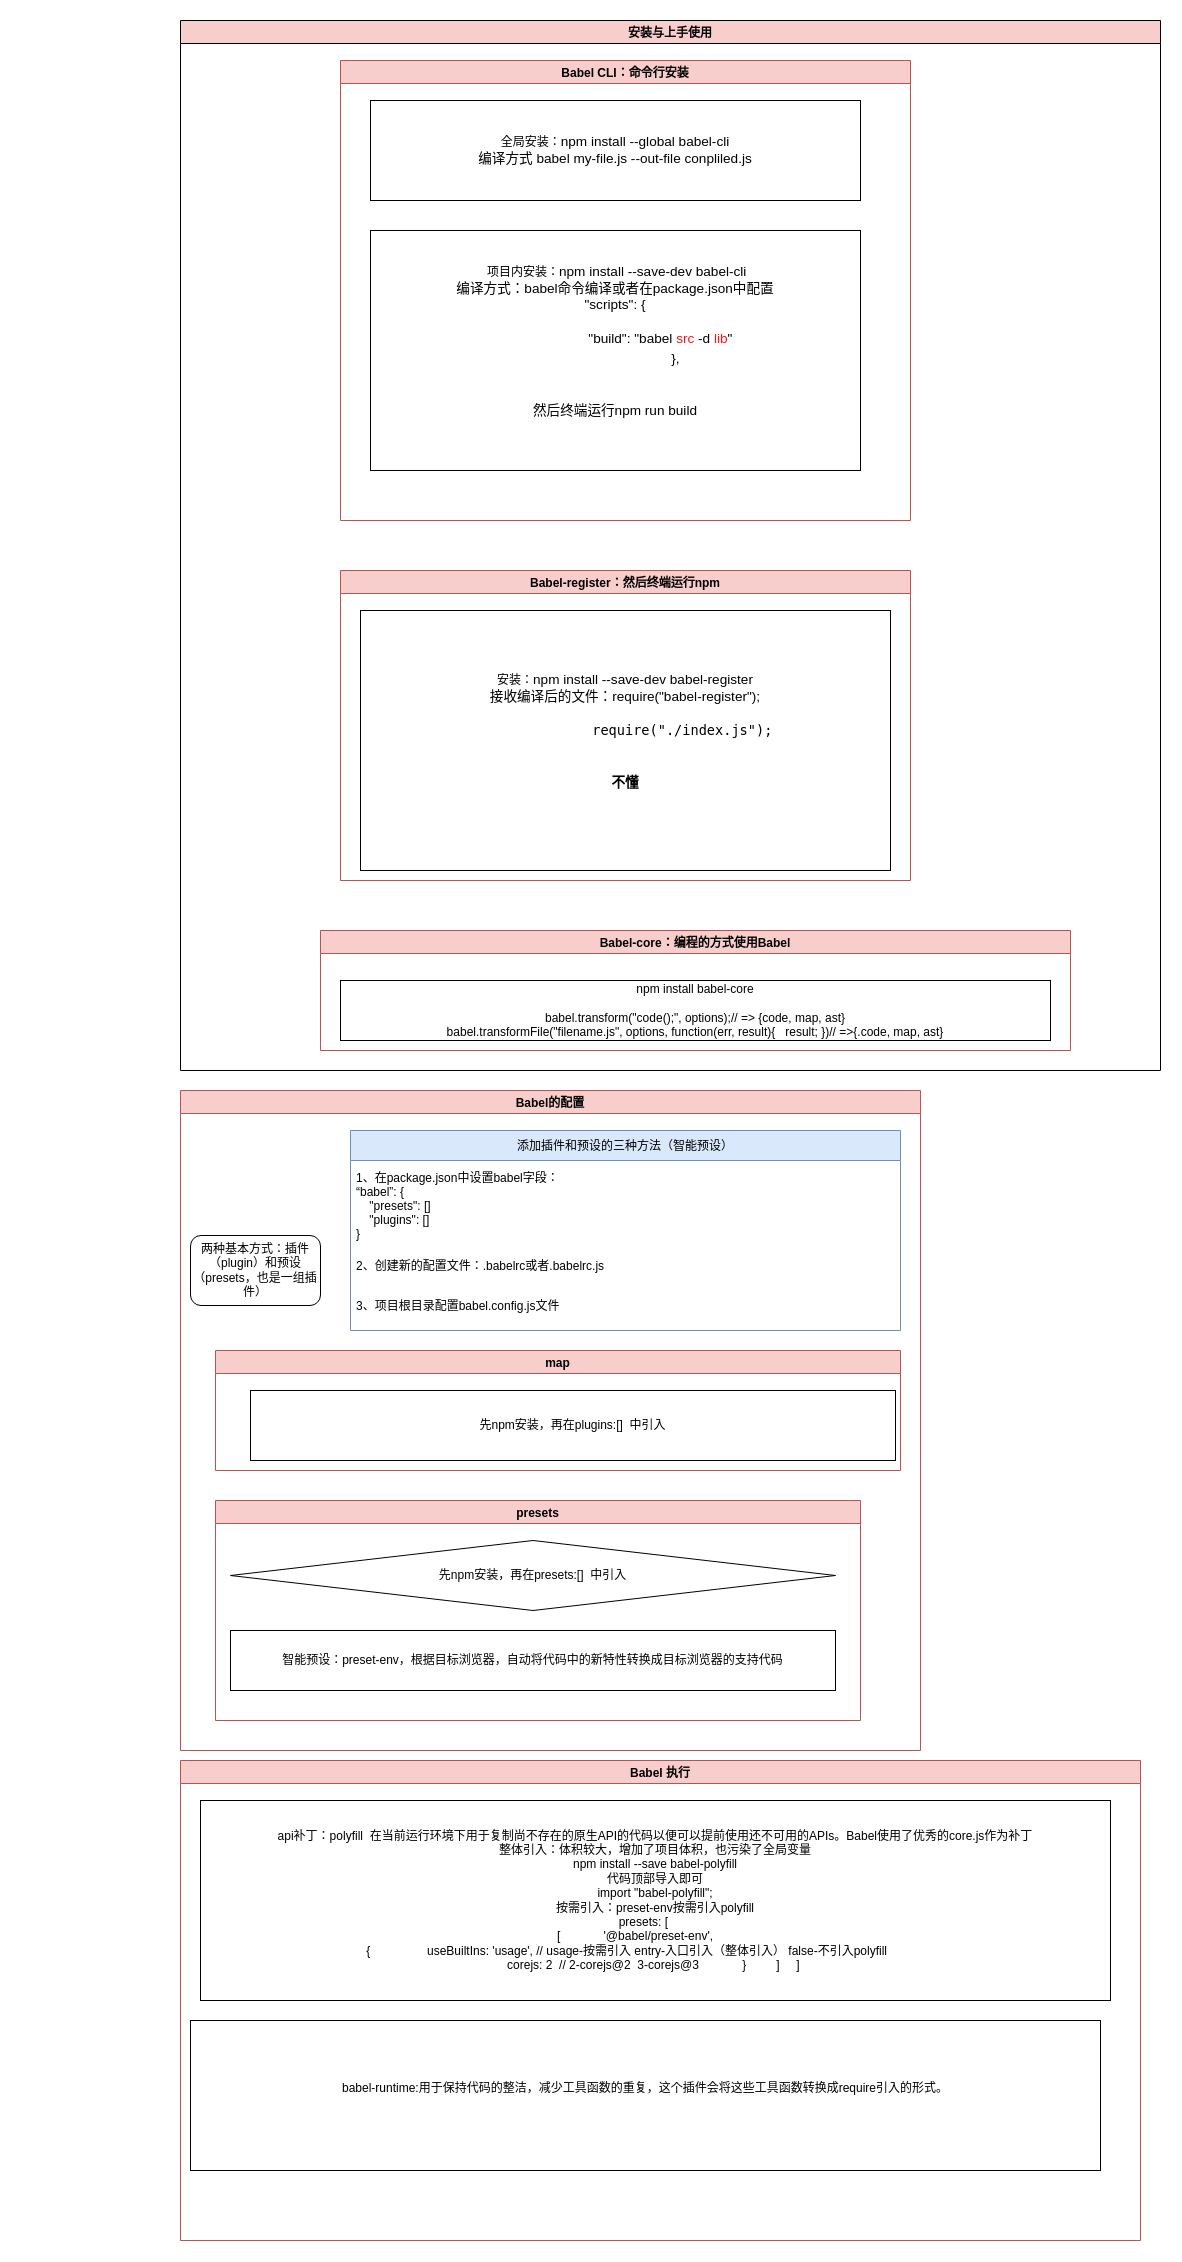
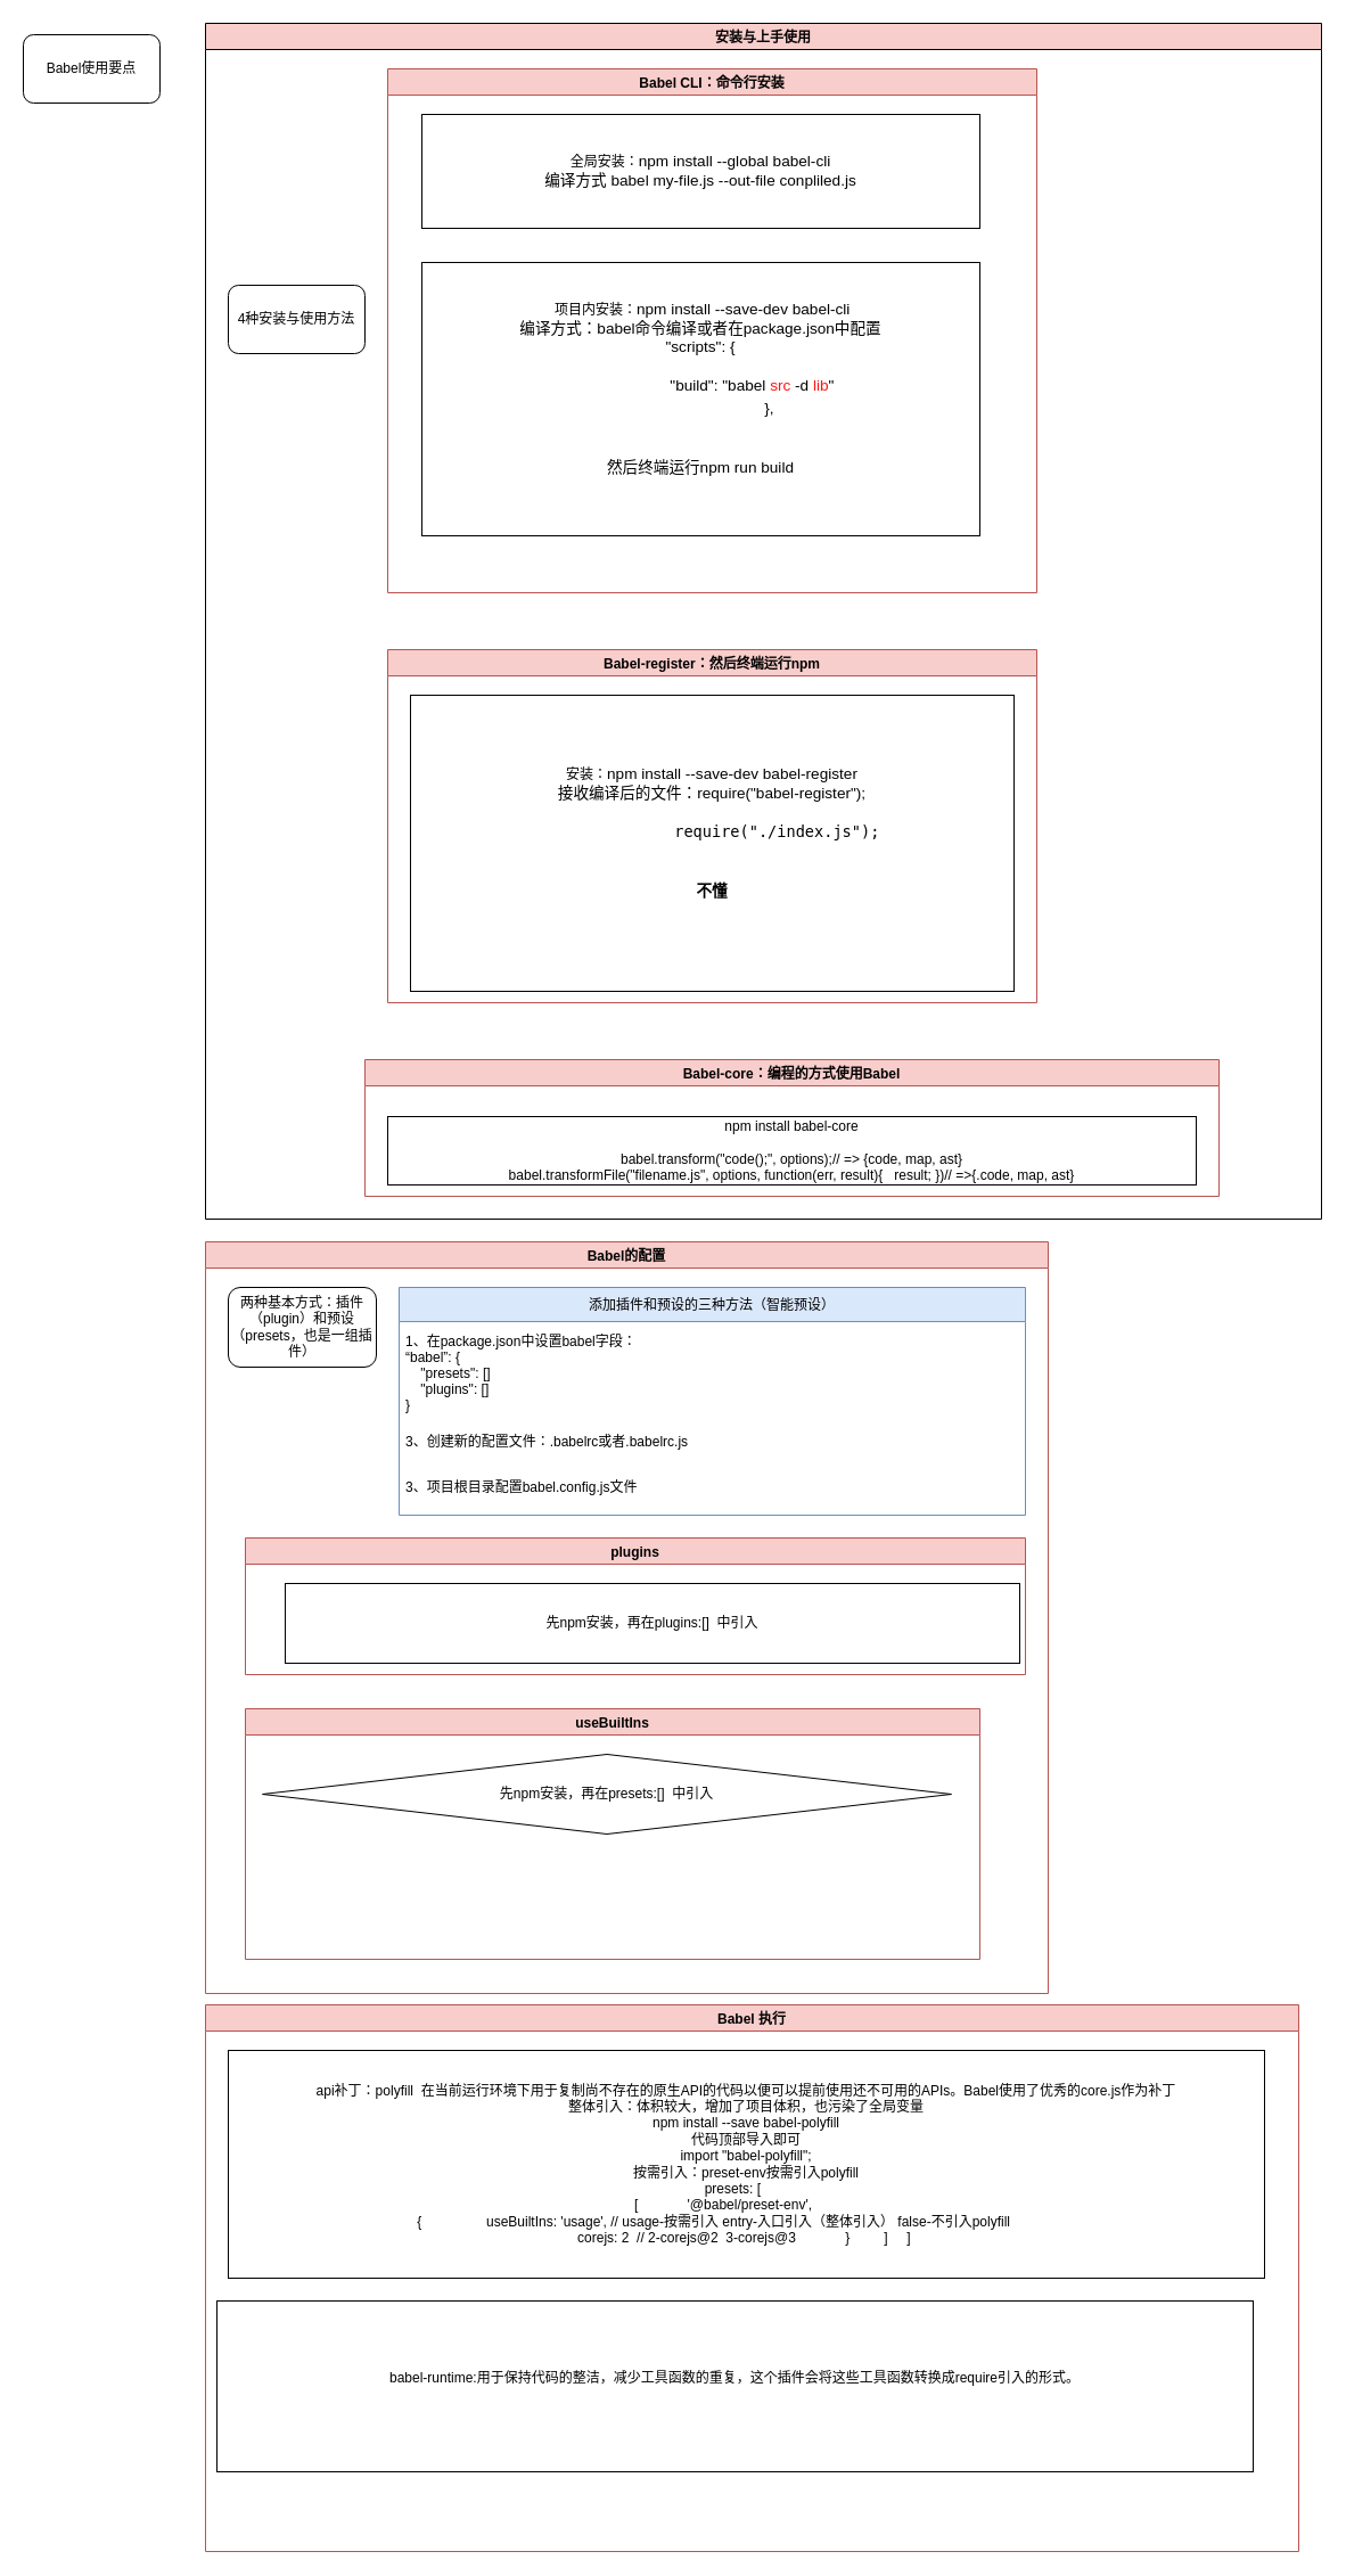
+ <mxCell id="2" value="Babel使用要点" style="rounded=1;whiteSpace=wrap;html=1;" parent="1" vertex="1"><mxGeometry x="20" y="30" width="120" height="60" as="geometry" /></mxCell>
+ <mxCell id="4" value="4种安装与使用方法" style="rounded=1;whiteSpace=wrap;html=1;" parent="3" vertex="1"><mxGeometry x="20" y="230" width="120" height="60" as="geometry" /></mxCell>
- <mxCell id="16" value="2、创建新的配置文件：.babelrc或者.babelrc.js" style="text;strokeColor=none;fillColor=none;align=left;verticalAlign=middle;spacingLeft=4;spacingRight=4;overflow=hidden;points=[[0,0.5],[1,0.5]];portConstraint=eastwest;rotatable=0;fontFamily=Helvetica;fontColor=#000000;" parent="14" vertex="1"><mxGeometry y="120" width="550" height="30" as="geometry" /></mxCell>
+ <mxCell id="16" value="3、创建新的配置文件：.babelrc或者.babelrc.js" style="text;strokeColor=none;fillColor=none;align=left;verticalAlign=middle;spacingLeft=4;spacingRight=4;overflow=hidden;points=[[0,0.5],[1,0.5]];portConstraint=eastwest;rotatable=0;fontFamily=Helvetica;fontColor=#000000;" parent="14" vertex="1"><mxGeometry y="120" width="550" height="30" as="geometry" /></mxCell>
- <mxCell id="13" value="两种基本方式：插件（plugin）和预设（presets，也是一组插件）" style="rounded=1;whiteSpace=wrap;html=1;fontFamily=Helvetica;fontColor=#000000;strokeColor=#000000;" parent="12" vertex="1"><mxGeometry x="10" y="145" width="130" height="70" as="geometry" /></mxCell>
+ <mxCell id="13" value="两种基本方式：插件（plugin）和预设（presets，也是一组插件）" style="rounded=1;whiteSpace=wrap;html=1;fontFamily=Helvetica;fontColor=#000000;strokeColor=#000000;" parent="12" vertex="1"><mxGeometry x="20" y="40" width="130" height="70" as="geometry" /></mxCell>
- <mxCell id="18" value="map" style="swimlane;fontFamily=Helvetica;strokeColor=#b85450;fillColor=#f8cecc;" parent="12" vertex="1"><mxGeometry x="35" y="260" width="685" height="120" as="geometry" /></mxCell>
+ <mxCell id="18" value="plugins" style="swimlane;fontFamily=Helvetica;strokeColor=#b85450;fillColor=#f8cecc;" parent="12" vertex="1"><mxGeometry x="35" y="260" width="685" height="120" as="geometry" /></mxCell>
- <mxCell id="20" value="presets" style="swimlane;fillColor=#f8cecc;strokeColor=#b85450;" parent="12" vertex="1"><mxGeometry x="35" y="410" width="645" height="220" as="geometry" /></mxCell>
+ <mxCell id="20" value="useBuiltIns" style="swimlane;fillColor=#f8cecc;strokeColor=#b85450;" parent="12" vertex="1"><mxGeometry x="35" y="410" width="645" height="220" as="geometry" /></mxCell>
- <mxCell id="22" value="智能预设：preset-env，根据目标浏览器，自动将代码中的新特性转换成目标浏览器的支持代码" style="rounded=0;whiteSpace=wrap;html=1;" parent="20" vertex="1"><mxGeometry x="15" y="130" width="605" height="60" as="geometry" /></mxCell>
